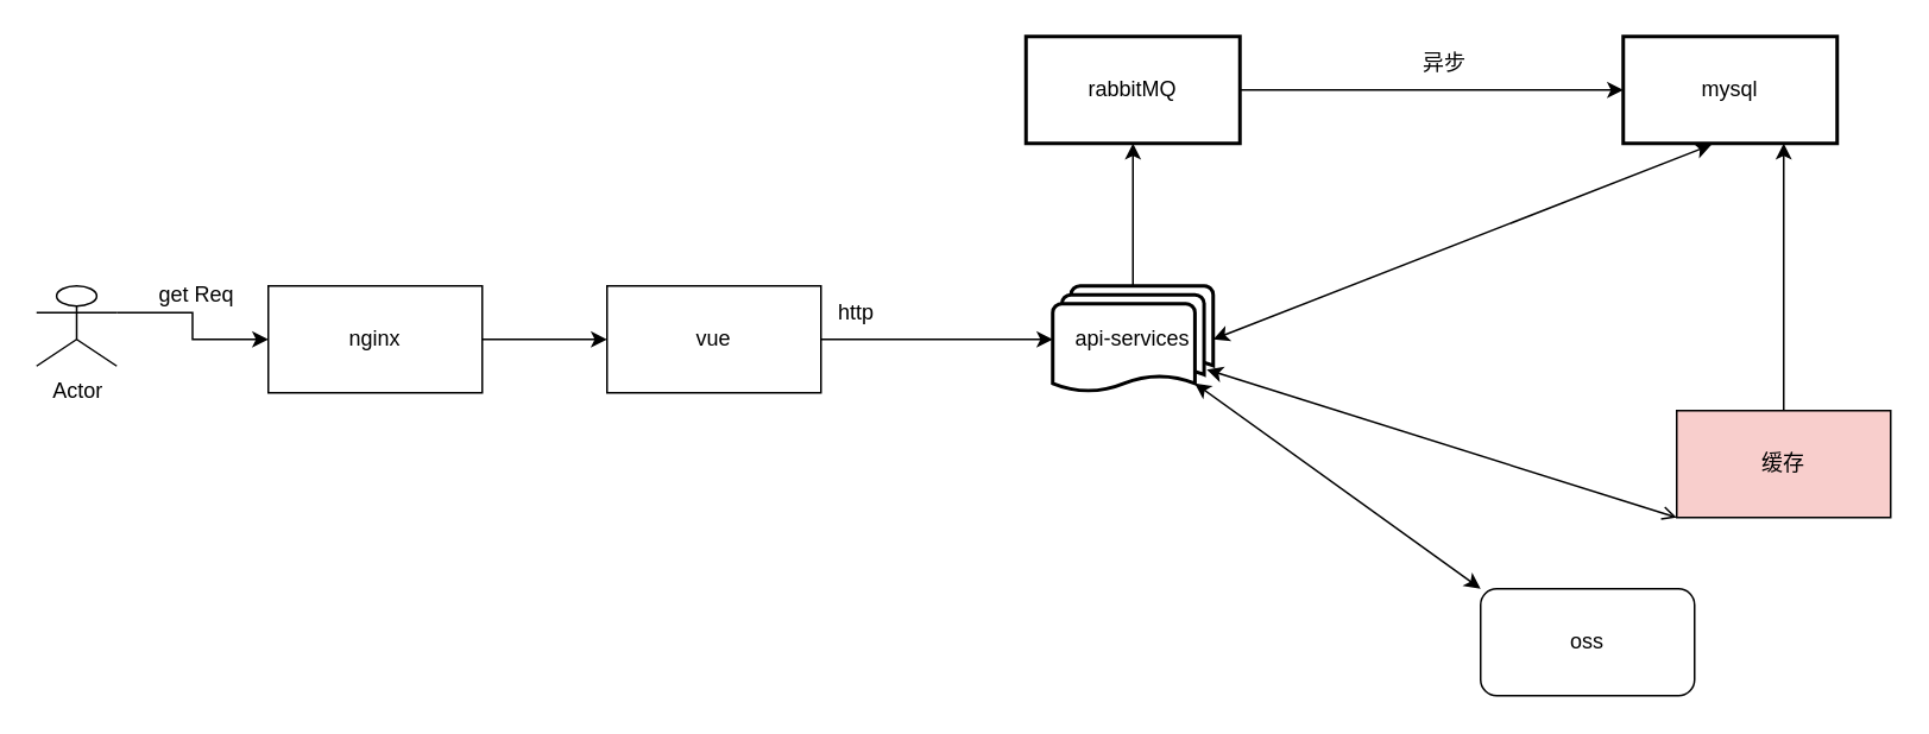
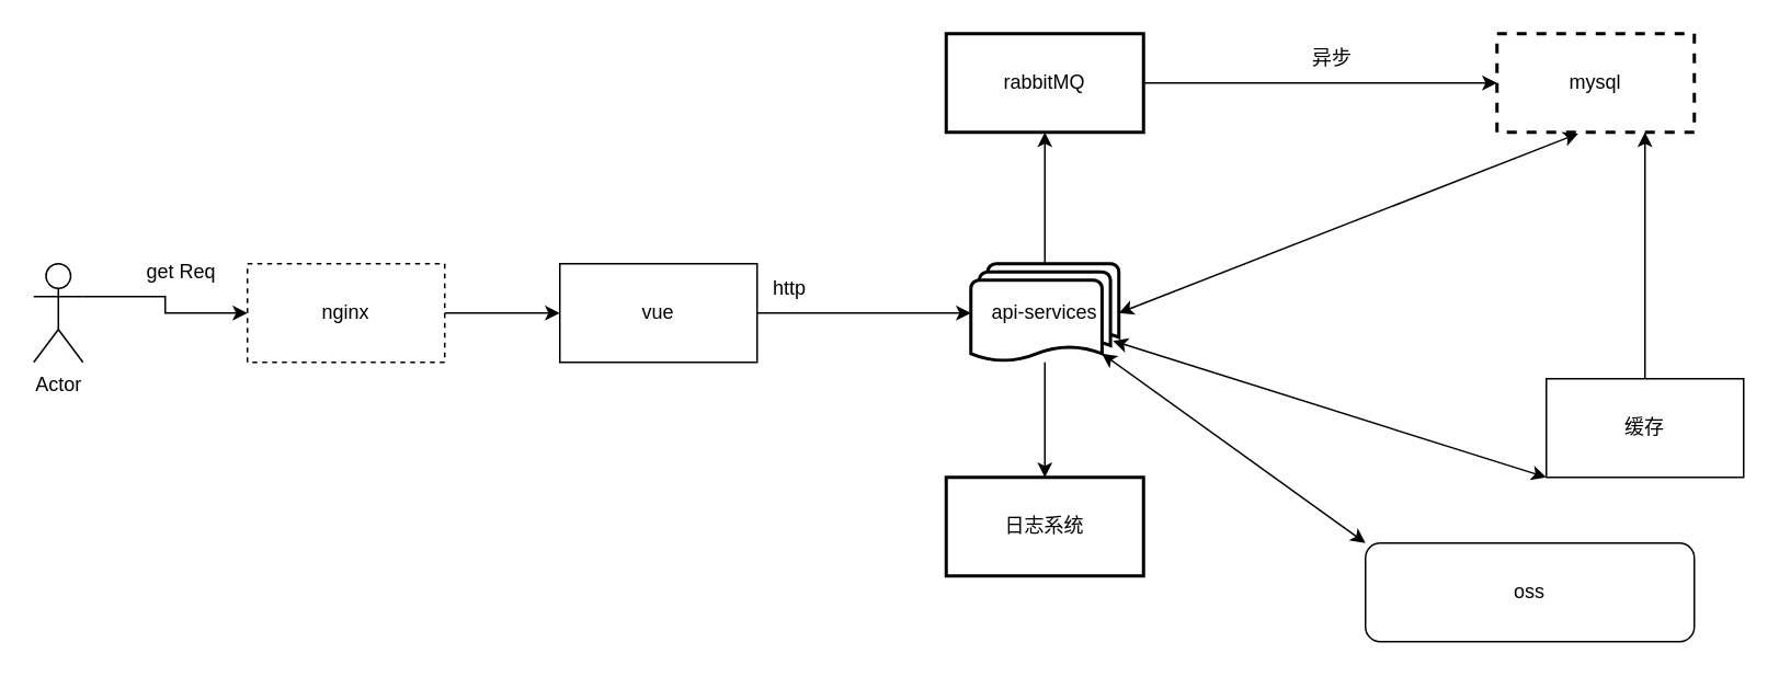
- <mxCell id="16" value="mysql" style="whiteSpace=wrap;html=1;strokeWidth=2;" parent="1" vertex="1"><mxGeometry x="910" y="20" width="120" height="60" as="geometry" /></mxCell>
+ <mxCell id="16" value="mysql" style="whiteSpace=wrap;html=1;strokeWidth=2;dashed=1;" parent="1" vertex="1"><mxGeometry x="910" y="20" width="120" height="60" as="geometry" /></mxCell>
- <mxCell id="8" value="Actor" style="shape=umlActor;verticalLabelPosition=bottom;verticalAlign=top;html=1;outlineConnect=0;" parent="1" vertex="1"><mxGeometry x="20" y="160" width="45" height="45" as="geometry" /></mxCell>
+ <mxCell id="8" value="Actor" style="shape=umlActor;verticalLabelPosition=bottom;verticalAlign=top;html=1;outlineConnect=0;" parent="1" vertex="1"><mxGeometry x="20" y="160" width="30" height="60" as="geometry" /></mxCell>
- <mxCell id="3" value="nginx" style="rounded=0;whiteSpace=wrap;html=1;" parent="1" vertex="1"><mxGeometry x="150" y="160" width="120" height="60" as="geometry" /></mxCell>
+ <mxCell id="3" value="nginx" style="rounded=0;whiteSpace=wrap;html=1;dashed=1;" parent="1" vertex="1"><mxGeometry x="150" y="160" width="120" height="60" as="geometry" /></mxCell>
+ <mxCell id="10" value="" style="edgeStyle=orthogonalEdgeStyle;rounded=0;orthogonalLoop=1;jettySize=auto;html=1;" parent="1" source="12" target="13" edge="1"><mxGeometry relative="1" as="geometry" /></mxCell>
- <mxCell id="18" value="缓存" style="rounded=0;whiteSpace=wrap;html=1;fillColor=#f8cecc;" parent="1" vertex="1"><mxGeometry x="940" y="230" width="120" height="60" as="geometry" /></mxCell>
+ <mxCell id="18" value="缓存" style="rounded=0;whiteSpace=wrap;html=1;" parent="1" vertex="1"><mxGeometry x="940" y="230" width="120" height="60" as="geometry" /></mxCell>
- <mxCell id="19" value="" style="endArrow=open;startArrow=classic;html=1;rounded=0;exitX=0.96;exitY=0.783;exitDx=0;exitDy=0;exitPerimeter=0;entryX=0;entryY=1;entryDx=0;entryDy=0;" parent="1" source="12" target="18" edge="1"><mxGeometry width="50" height="50" relative="1" as="geometry"><mxPoint x="770" y="240" as="sourcePoint" /><mxPoint x="820" y="190" as="targetPoint" /></mxGeometry></mxCell>
+ <mxCell id="19" value="" style="endArrow=classic;startArrow=classic;html=1;rounded=0;exitX=0.96;exitY=0.783;exitDx=0;exitDy=0;exitPerimeter=0;entryX=0;entryY=1;entryDx=0;entryDy=0;" parent="1" source="12" target="18" edge="1"><mxGeometry width="50" height="50" relative="1" as="geometry"><mxPoint x="770" y="240" as="sourcePoint" /><mxPoint x="820" y="190" as="targetPoint" /></mxGeometry></mxCell>
+ <mxCell id="13" value="日志系统" style="whiteSpace=wrap;html=1;strokeWidth=2;" parent="1" vertex="1"><mxGeometry x="575" y="290" width="120" height="60" as="geometry" /></mxCell>
- <mxCell id="22" value="oss" style="rounded=1;whiteSpace=wrap;html=1;" parent="1" vertex="1"><mxGeometry x="830" y="330" width="120" height="60" as="geometry" /></mxCell>
+ <mxCell id="22" value="oss" style="rounded=1;whiteSpace=wrap;html=1;" parent="1" vertex="1"><mxGeometry x="830" y="330" width="200" height="60" as="geometry" /></mxCell>
